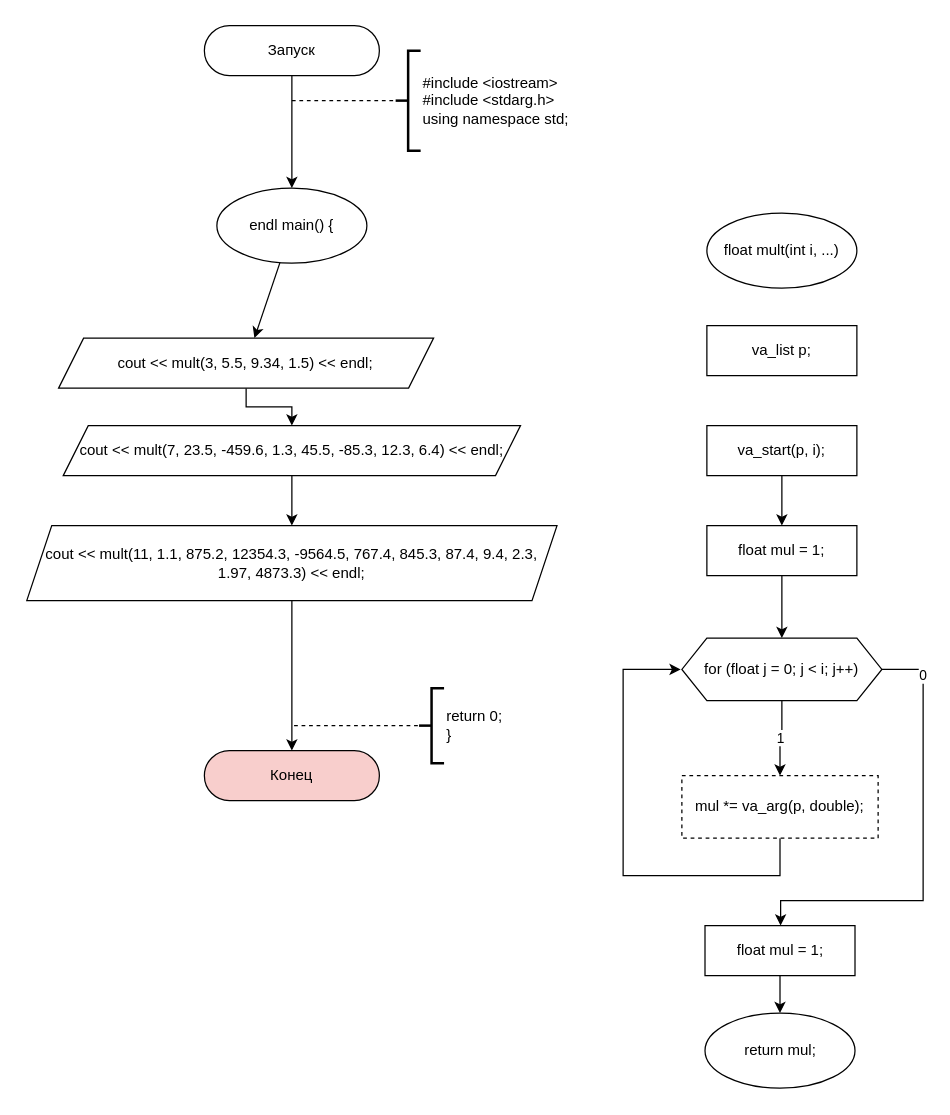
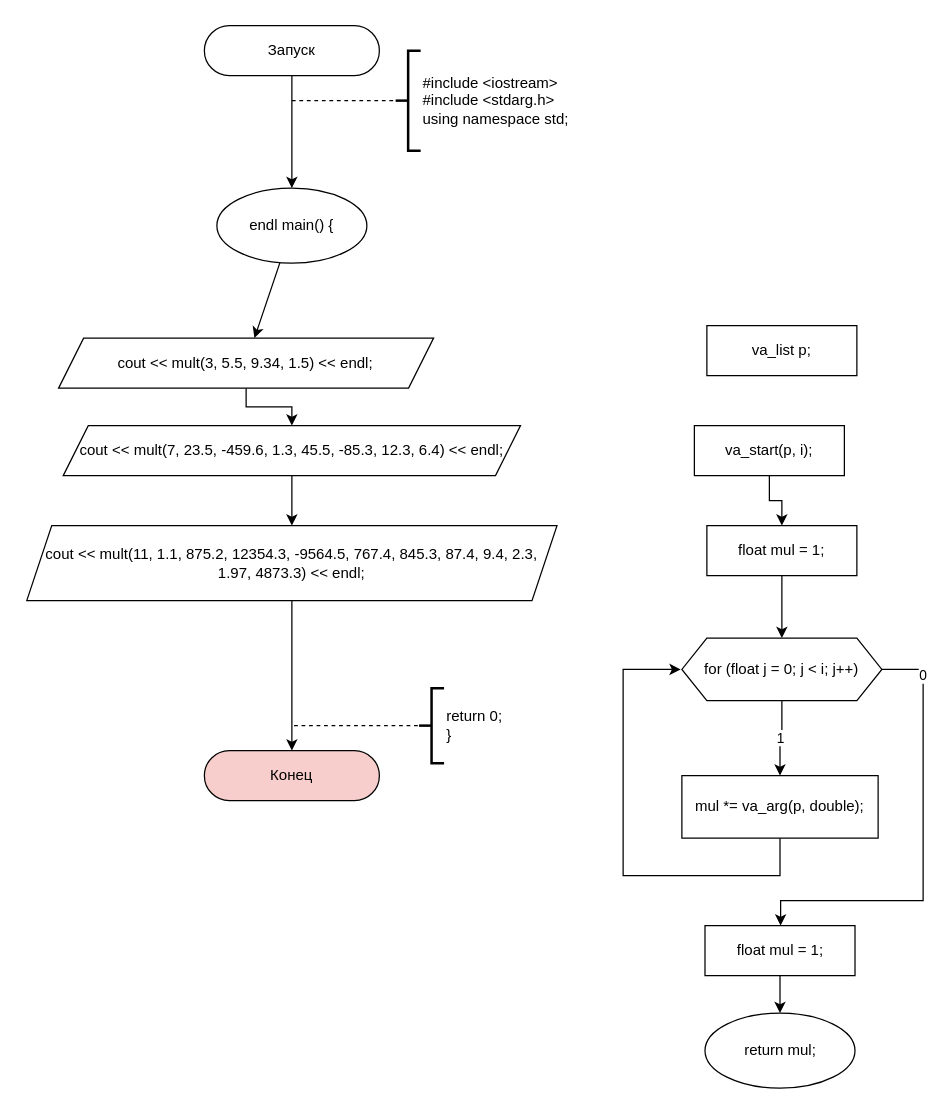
- <mxCell id="15" value="&lt;div&gt;float mult(int i, ...)&lt;/div&gt;" style="ellipse;whiteSpace=wrap;html=1;" parent="1" vertex="1"><mxGeometry x="565" y="170" width="120" height="60" as="geometry" /></mxCell>
- <mxCell id="21" value="va_start(p, i);" style="rounded=0;whiteSpace=wrap;html=1;" vertex="1" parent="1"><mxGeometry x="565" y="340" width="120" height="40" as="geometry" /></mxCell>
+ <mxCell id="21" value="va_start(p, i);" style="rounded=0;whiteSpace=wrap;html=1;" vertex="1" parent="1"><mxGeometry x="555" y="340" width="120" height="40" as="geometry" /></mxCell>
- <mxCell id="28" value="mul *= va_arg(p, double);" style="rounded=0;whiteSpace=wrap;html=1;dashed=1;" vertex="1" parent="1"><mxGeometry x="545" y="620" width="157" height="50" as="geometry" /></mxCell>
+ <mxCell id="28" value="mul *= va_arg(p, double);" style="rounded=0;whiteSpace=wrap;html=1;" vertex="1" parent="1"><mxGeometry x="545" y="620" width="157" height="50" as="geometry" /></mxCell>
